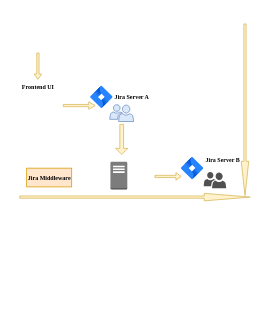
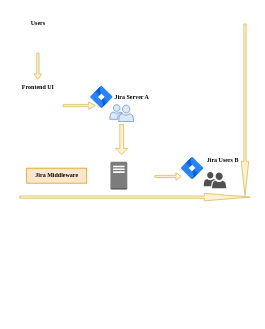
+ <mxCell id="25" value="Users" style="text;html=1;align=center;verticalAlign=middle;resizable=0;points=[];autosize=1;fontSize=8;fontFamily=Tahoma;fontStyle=1" vertex="1" parent="1"><mxGeometry x="30" y="20" width="40" height="20" as="geometry" /></mxCell>
- <mxCell id="22" value="Jira Server B" style="text;html=1;align=center;verticalAlign=middle;resizable=0;points=[];autosize=1;fontSize=8;fontFamily=Tahoma;fontStyle=1" vertex="1" parent="1"><mxGeometry x="260.84" y="203.36" width="70" height="20" as="geometry" /></mxCell>
+ <mxCell id="22" value="Jira Users B" style="text;html=1;align=center;verticalAlign=middle;resizable=0;points=[];autosize=1;fontSize=8;fontFamily=Tahoma;fontStyle=1" vertex="1" parent="1"><mxGeometry x="260.84" y="203.36" width="70" height="20" as="geometry" /></mxCell>
- <mxCell id="19" value="&lt;b&gt;Jira Middleware&lt;/b&gt;" style="text;html=1;align=center;verticalAlign=middle;resizable=0;points=[];autosize=1;fontSize=8;fontFamily=Tahoma;fillColor=#ffe6cc;strokeColor=#d79b00;" vertex="1" parent="1"><mxGeometry x="35" y="223.36" width="60" height="25" as="geometry" /></mxCell>
+ <mxCell id="19" value="&lt;b&gt;Jira Middleware&lt;/b&gt;" style="text;html=1;align=center;verticalAlign=middle;resizable=0;points=[];autosize=1;fontSize=8;fontFamily=Tahoma;fillColor=#ffe6cc;strokeColor=#d79b00;" vertex="1" parent="1"><mxGeometry x="35" y="223.36" width="80" height="20" as="geometry" /></mxCell>
